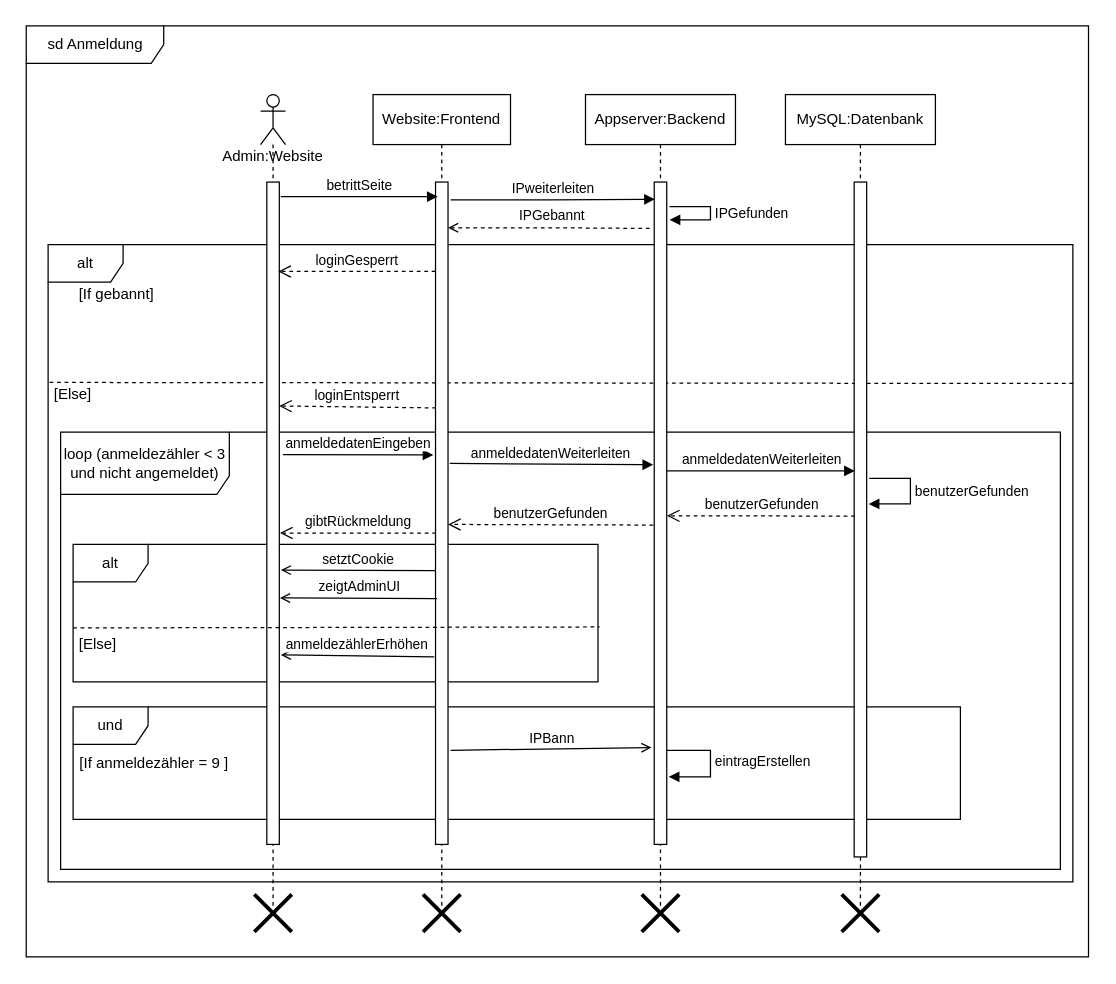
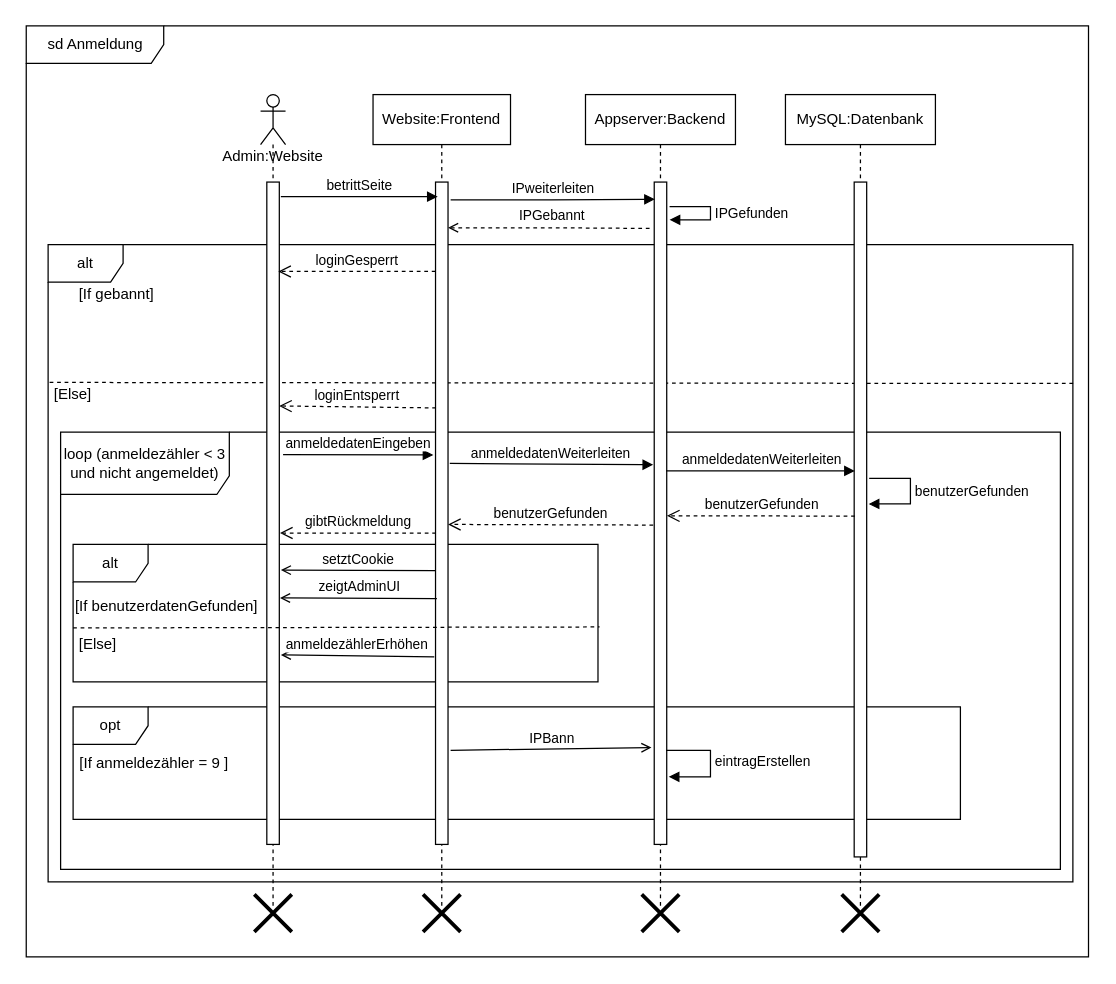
+ <mxCell id="30" value="[If benutzerdatenGefunden]" style="text;html=1;strokeColor=none;fillColor=none;align=center;verticalAlign=middle;whiteSpace=wrap;rounded=0;" vertex="1" parent="1"><mxGeometry x="58" y="475" width="150" height="20" as="geometry" /></mxCell>
- <mxCell id="6" value="und" style="shape=umlFrame;whiteSpace=wrap;html=1;" vertex="1" parent="1"><mxGeometry x="58" y="565" width="710" height="90" as="geometry" /></mxCell>
+ <mxCell id="6" value="opt" style="shape=umlFrame;whiteSpace=wrap;html=1;" vertex="1" parent="1"><mxGeometry x="58" y="565" width="710" height="90" as="geometry" /></mxCell>
